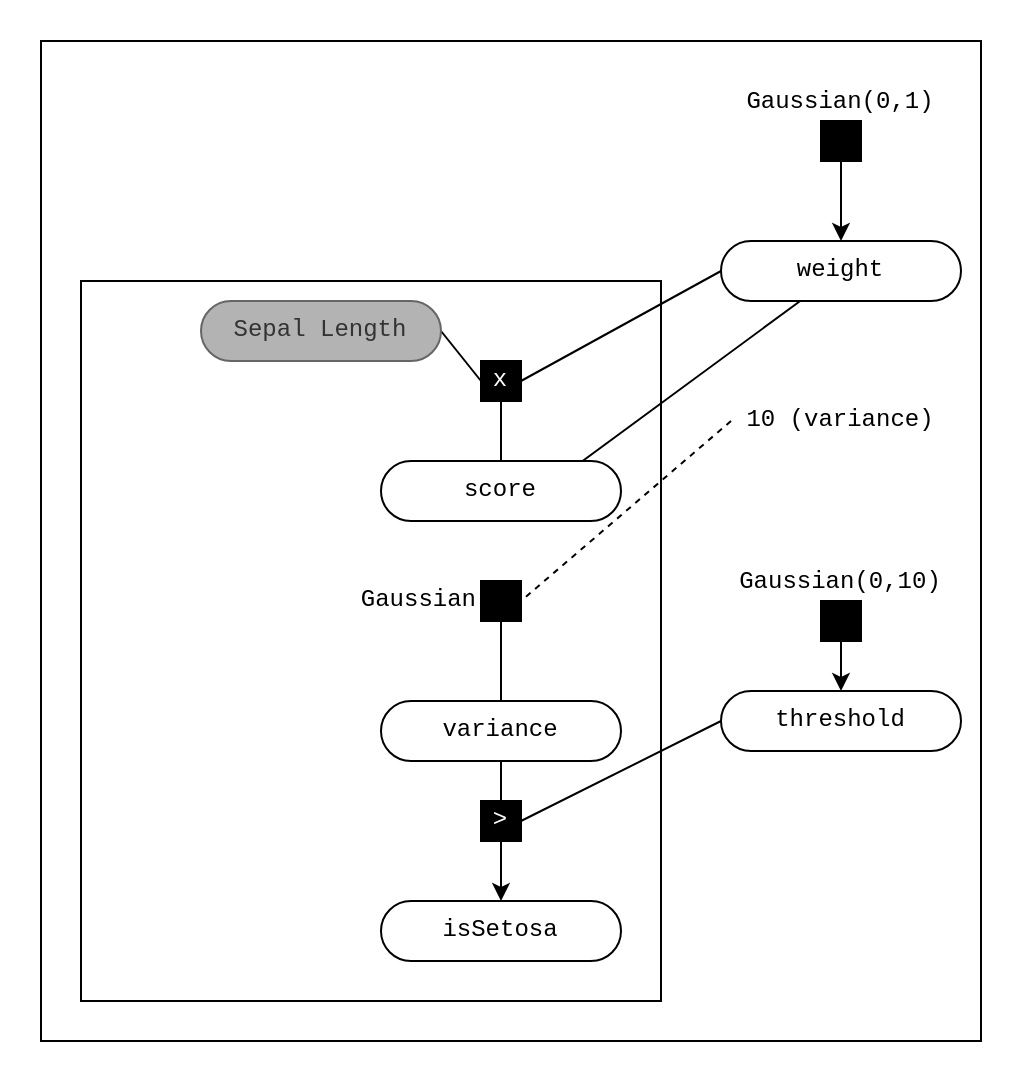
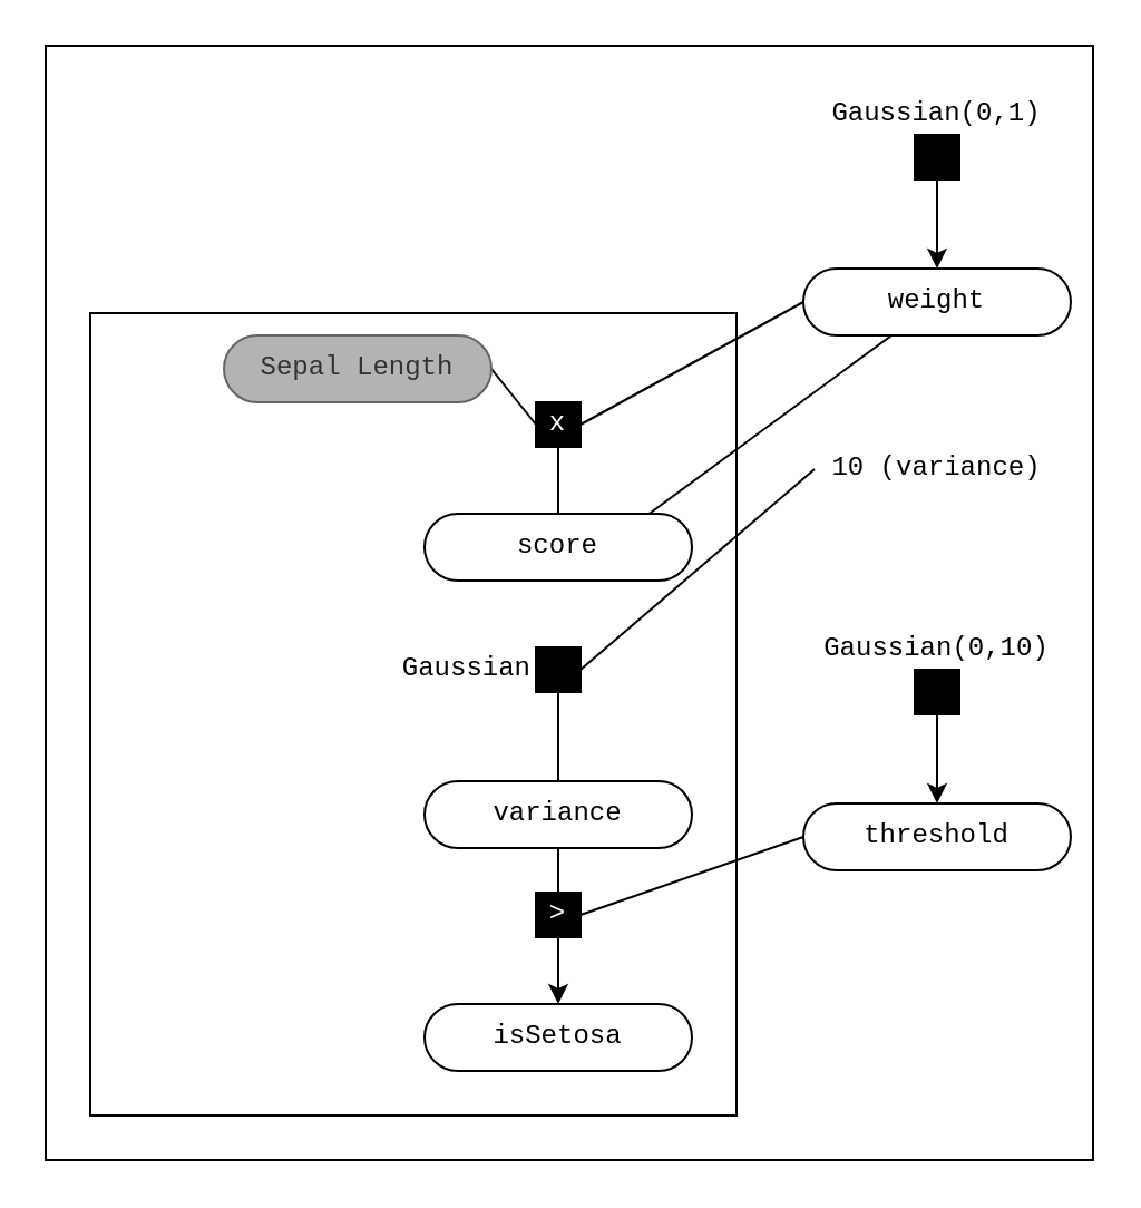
- <mxCell id="16" style="edgeStyle=none;rounded=0;orthogonalLoop=1;jettySize=auto;html=1;exitX=0;exitY=0.5;exitDx=0;exitDy=0;entryX=1;entryY=0.5;entryDx=0;entryDy=0;startArrow=none;startFill=0;endArrow=none;endFill=0;fontFamily=Courier New;dashed=1;" edge="1" parent="1" source="17" target="15"><mxGeometry relative="1" as="geometry" /></mxCell>
+ <mxCell id="16" style="edgeStyle=none;rounded=0;orthogonalLoop=1;jettySize=auto;html=1;exitX=0;exitY=0.5;exitDx=0;exitDy=0;entryX=1;entryY=0.5;entryDx=0;entryDy=0;startArrow=none;startFill=0;endArrow=none;endFill=0;fontFamily=Courier New;" edge="1" parent="1" source="17" target="15"><mxGeometry relative="1" as="geometry" /></mxCell>
- <mxCell id="21" value="threshold" style="rounded=1;whiteSpace=wrap;html=1;arcSize=50;fontFamily=Courier New;" vertex="1" parent="1"><mxGeometry x="360" y="345" width="120" height="30" as="geometry" /></mxCell>
+ <mxCell id="21" value="threshold" style="rounded=1;whiteSpace=wrap;html=1;arcSize=50;fontFamily=Courier New;" vertex="1" parent="1"><mxGeometry x="360" y="360" width="120" height="30" as="geometry" /></mxCell>
